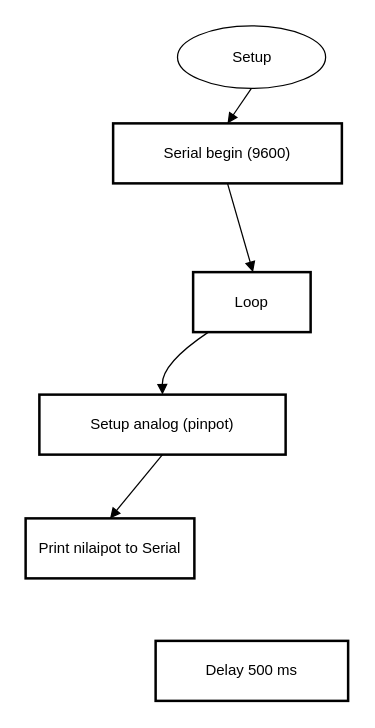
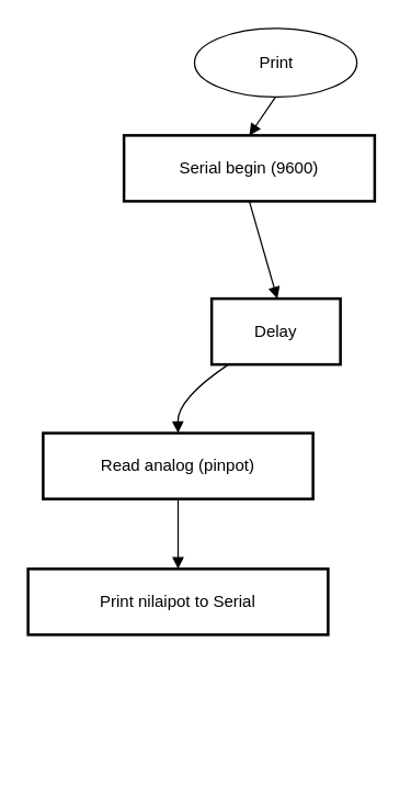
- <mxCell id="11" value="Setup" style="ellipse;whiteSpace=wrap;html=1;" vertex="1" parent="1"><mxGeometry x="141.5" y="20" width="118.5" height="50" as="geometry" /></mxCell>
+ <mxCell id="11" value="Print" style="ellipse;whiteSpace=wrap;html=1;" vertex="1" parent="1"><mxGeometry x="141.5" y="20" width="118.5" height="50" as="geometry" /></mxCell>
- <mxCell id="3" value="Loop" style="whiteSpace=wrap;strokeWidth=2;" vertex="1" parent="1"><mxGeometry x="154" y="217" width="94" height="48" as="geometry" /></mxCell>
+ <mxCell id="3" value="Delay" style="whiteSpace=wrap;strokeWidth=2;" vertex="1" parent="1"><mxGeometry x="154" y="217" width="94" height="48" as="geometry" /></mxCell>
- <mxCell id="4" value="Setup analog (pinpot)" style="whiteSpace=wrap;strokeWidth=2;" vertex="1" parent="1"><mxGeometry x="31" y="315" width="197" height="48" as="geometry" /></mxCell>
+ <mxCell id="4" value="Read analog (pinpot)" style="whiteSpace=wrap;strokeWidth=2;" vertex="1" parent="1"><mxGeometry x="31" y="315" width="197" height="48" as="geometry" /></mxCell>
- <mxCell id="5" value="Print nilaipot to Serial" style="whiteSpace=wrap;strokeWidth=2;" vertex="1" parent="1"><mxGeometry x="20" y="414" width="135" height="48" as="geometry" /></mxCell>
+ <mxCell id="5" value="Print nilaipot to Serial" style="whiteSpace=wrap;strokeWidth=2;" vertex="1" parent="1"><mxGeometry x="20" y="414" width="219" height="48" as="geometry" /></mxCell>
- <mxCell id="6" value="Delay 500 ms" style="whiteSpace=wrap;strokeWidth=2;" vertex="1" parent="1"><mxGeometry x="124" y="512" width="154" height="48" as="geometry" /></mxCell>
